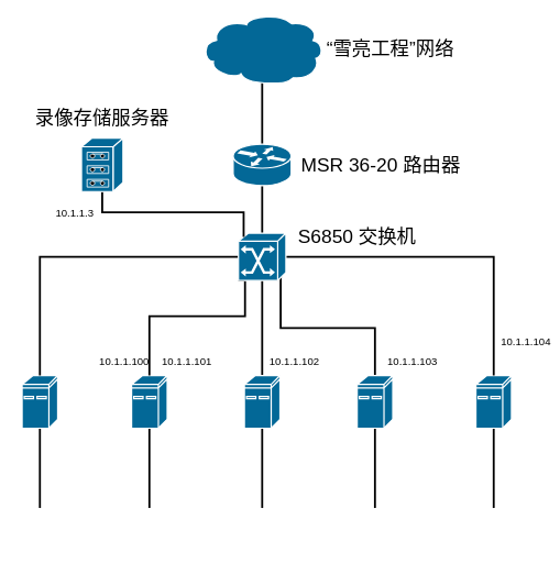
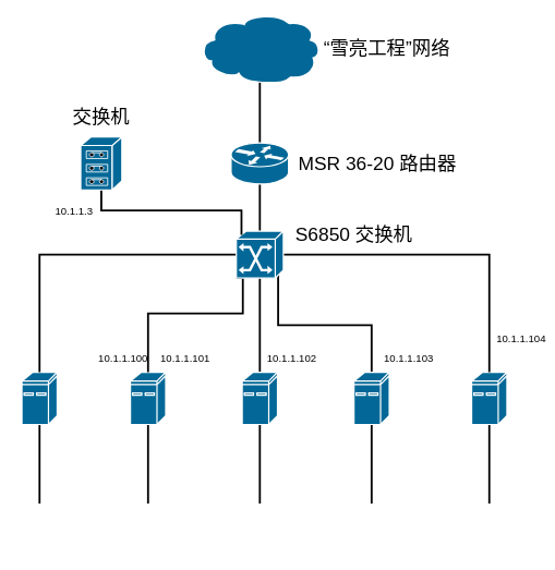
- <mxCell id="38" value="录像存储服务器" style="text;html=1;strokeColor=none;fillColor=none;align=center;verticalAlign=middle;whiteSpace=wrap;rounded=0;fontSize=29;" vertex="1" parent="1"><mxGeometry x="51" y="164" width="207" height="30" as="geometry" /></mxCell>
+ <mxCell id="38" value="交换机" style="text;html=1;strokeColor=none;fillColor=none;align=center;verticalAlign=middle;whiteSpace=wrap;rounded=0;fontSize=29;" vertex="1" parent="1"><mxGeometry x="51" y="164" width="207" height="30" as="geometry" /></mxCell>
